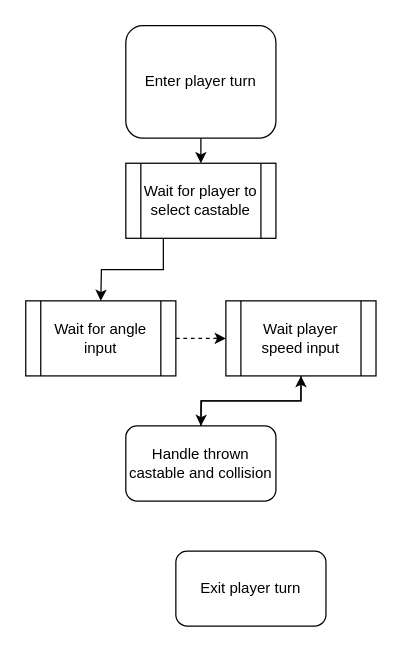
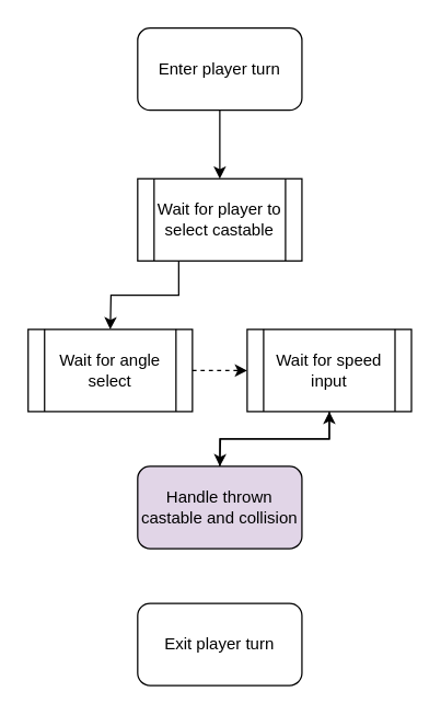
- <mxCell id="3" value="Enter player turn" style="rounded=1;whiteSpace=wrap;html=1;" vertex="1" parent="1"><mxGeometry x="100" y="20" width="120" height="90" as="geometry" /></mxCell>
+ <mxCell id="3" value="Enter player turn" style="rounded=1;whiteSpace=wrap;html=1;" vertex="1" parent="1"><mxGeometry x="100" y="20" width="120" height="60" as="geometry" /></mxCell>
- <mxCell id="7" value="Wait for angle input" style="shape=process;whiteSpace=wrap;html=1;backgroundOutline=1;" vertex="1" parent="1"><mxGeometry x="20" y="240" width="120" height="60" as="geometry" /></mxCell>
+ <mxCell id="7" value="Wait for angle select" style="shape=process;whiteSpace=wrap;html=1;backgroundOutline=1;" vertex="1" parent="1"><mxGeometry x="20" y="240" width="120" height="60" as="geometry" /></mxCell>
- <mxCell id="9" value="Wait player speed input" style="shape=process;whiteSpace=wrap;html=1;backgroundOutline=1;" vertex="1" parent="1"><mxGeometry x="180" y="240" width="120" height="60" as="geometry" /></mxCell>
+ <mxCell id="9" value="Wait for speed input" style="shape=process;whiteSpace=wrap;html=1;backgroundOutline=1;" vertex="1" parent="1"><mxGeometry x="180" y="240" width="120" height="60" as="geometry" /></mxCell>
- <mxCell id="11" value="&lt;span&gt;Handle thrown&lt;/span&gt;&lt;br&gt;&lt;span&gt;castable and collision&lt;/span&gt;" style="rounded=1;whiteSpace=wrap;html=1;" vertex="1" parent="1"><mxGeometry x="100" y="340" width="120" height="60" as="geometry" /></mxCell>
+ <mxCell id="11" value="&lt;span&gt;Handle thrown&lt;/span&gt;&lt;br&gt;&lt;span&gt;castable and collision&lt;/span&gt;" style="rounded=1;whiteSpace=wrap;html=1;fillColor=#e1d5e7;" vertex="1" parent="1"><mxGeometry x="100" y="340" width="120" height="60" as="geometry" /></mxCell>
- <mxCell id="12" value="Exit player turn" style="rounded=1;whiteSpace=wrap;html=1;" vertex="1" parent="1"><mxGeometry x="140" y="440" width="120" height="60" as="geometry" /></mxCell>
+ <mxCell id="12" value="Exit player turn" style="rounded=1;whiteSpace=wrap;html=1;" vertex="1" parent="1"><mxGeometry x="100" y="440" width="120" height="60" as="geometry" /></mxCell>
